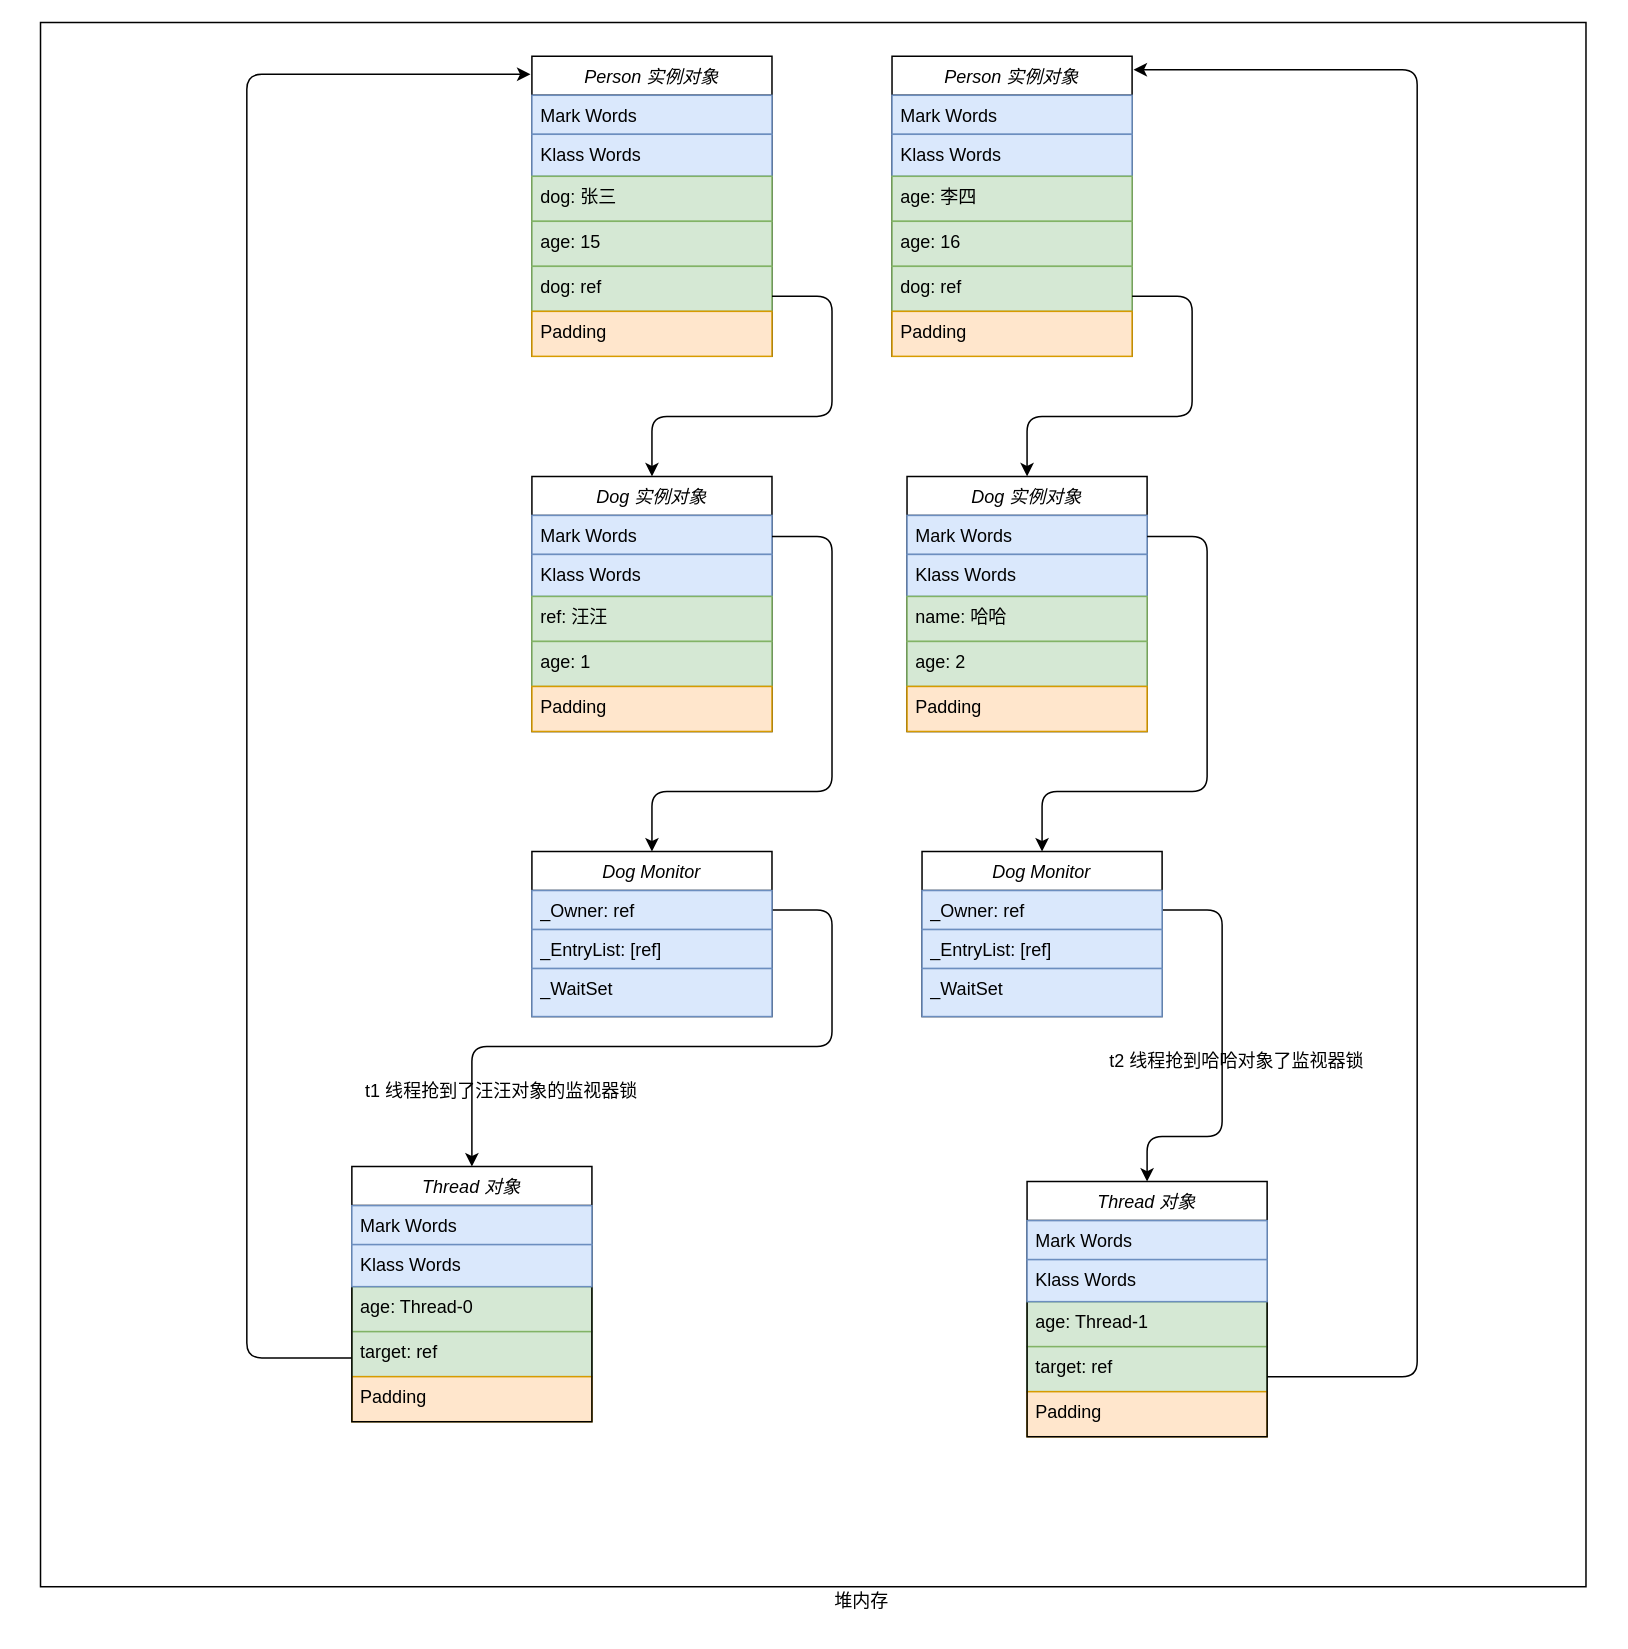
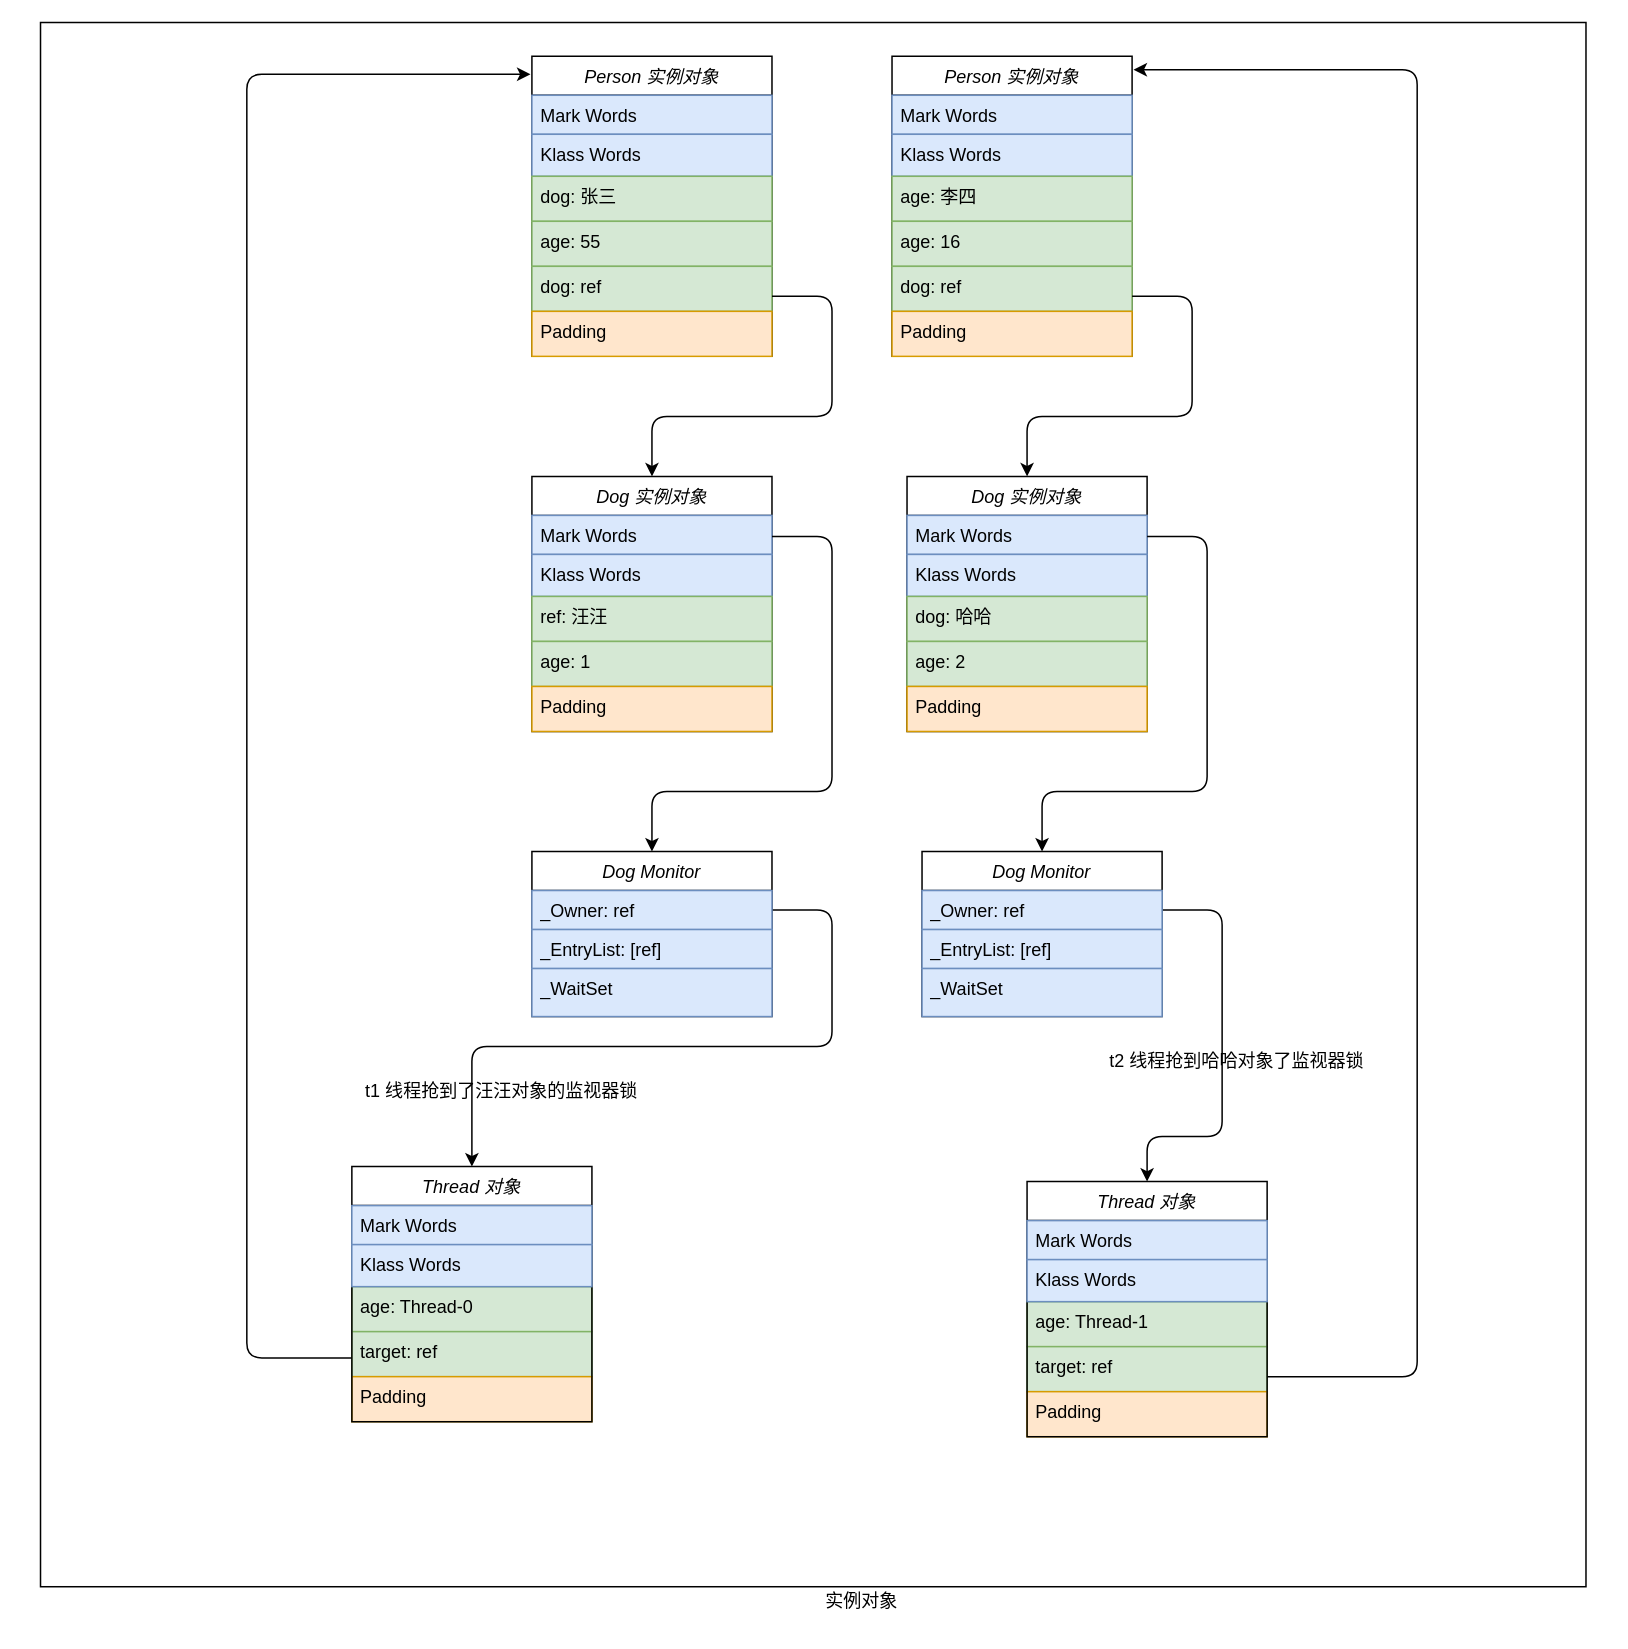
- <mxCell id="21" value="age: 15" style="text;align=left;verticalAlign=top;spacingLeft=4;spacingRight=4;overflow=hidden;rotatable=0;points=[[0,0.5],[1,0.5]];portConstraint=eastwest;fillColor=#d5e8d4;strokeColor=#82b366;" parent="1" vertex="1"><mxGeometry x="354" y="147" width="160" height="30" as="geometry" /></mxCell>
+ <mxCell id="21" value="age: 55" style="text;align=left;verticalAlign=top;spacingLeft=4;spacingRight=4;overflow=hidden;rotatable=0;points=[[0,0.5],[1,0.5]];portConstraint=eastwest;fillColor=#d5e8d4;strokeColor=#82b366;" parent="1" vertex="1"><mxGeometry x="354" y="147" width="160" height="30" as="geometry" /></mxCell>
- <mxCell id="43" value="name: 哈哈" style="text;align=left;verticalAlign=top;spacingLeft=4;spacingRight=4;overflow=hidden;rotatable=0;points=[[0,0.5],[1,0.5]];portConstraint=eastwest;fillColor=#d5e8d4;strokeColor=#82b366;" vertex="1" parent="1"><mxGeometry x="604" y="397" width="160" height="30" as="geometry" /></mxCell>
+ <mxCell id="43" value="dog: 哈哈" style="text;align=left;verticalAlign=top;spacingLeft=4;spacingRight=4;overflow=hidden;rotatable=0;points=[[0,0.5],[1,0.5]];portConstraint=eastwest;fillColor=#d5e8d4;strokeColor=#82b366;" vertex="1" parent="1"><mxGeometry x="604" y="397" width="160" height="30" as="geometry" /></mxCell>
- <mxCell id="17" value="堆内存" style="text;html=1;strokeColor=none;fillColor=none;align=center;verticalAlign=middle;whiteSpace=wrap;rounded=0;" parent="1" vertex="1"><mxGeometry x="544" y="1057" width="60" height="20" as="geometry" /></mxCell>
+ <mxCell id="17" value="实例对象" style="text;html=1;strokeColor=none;fillColor=none;align=center;verticalAlign=middle;whiteSpace=wrap;rounded=0;" parent="1" vertex="1"><mxGeometry x="544" y="1057" width="60" height="20" as="geometry" /></mxCell>
